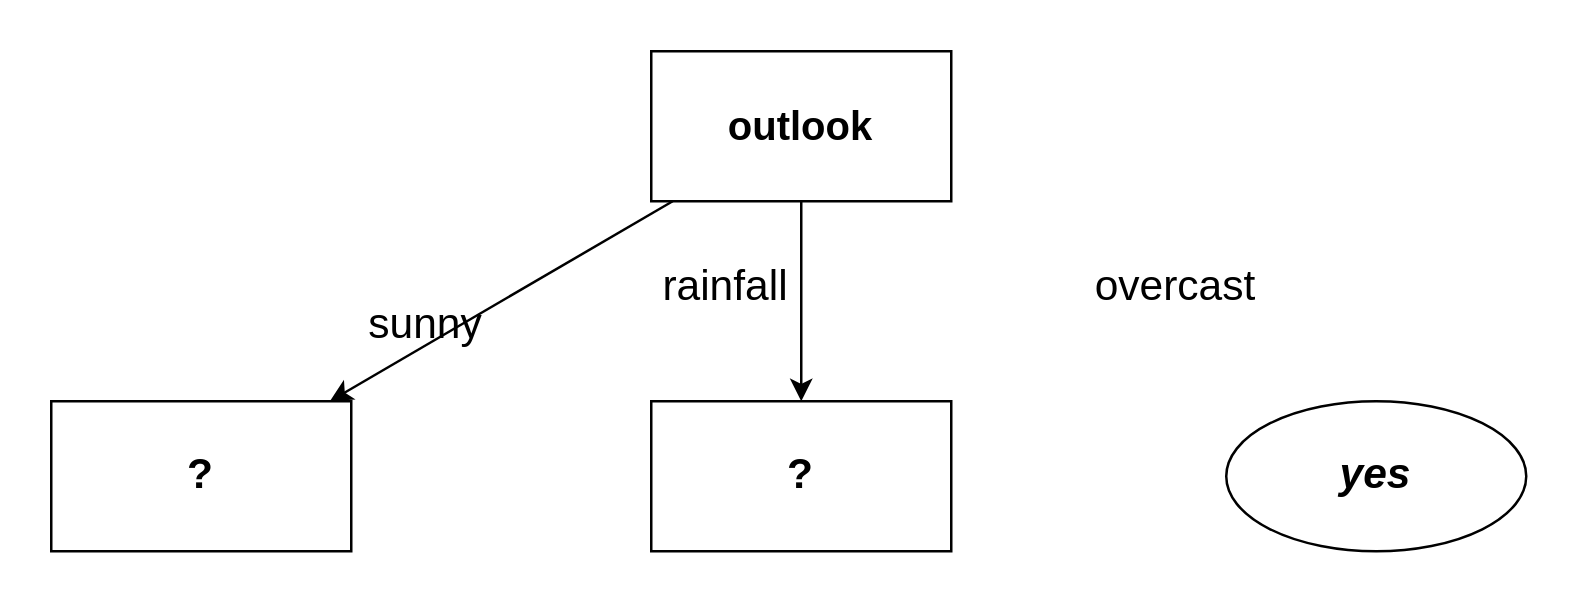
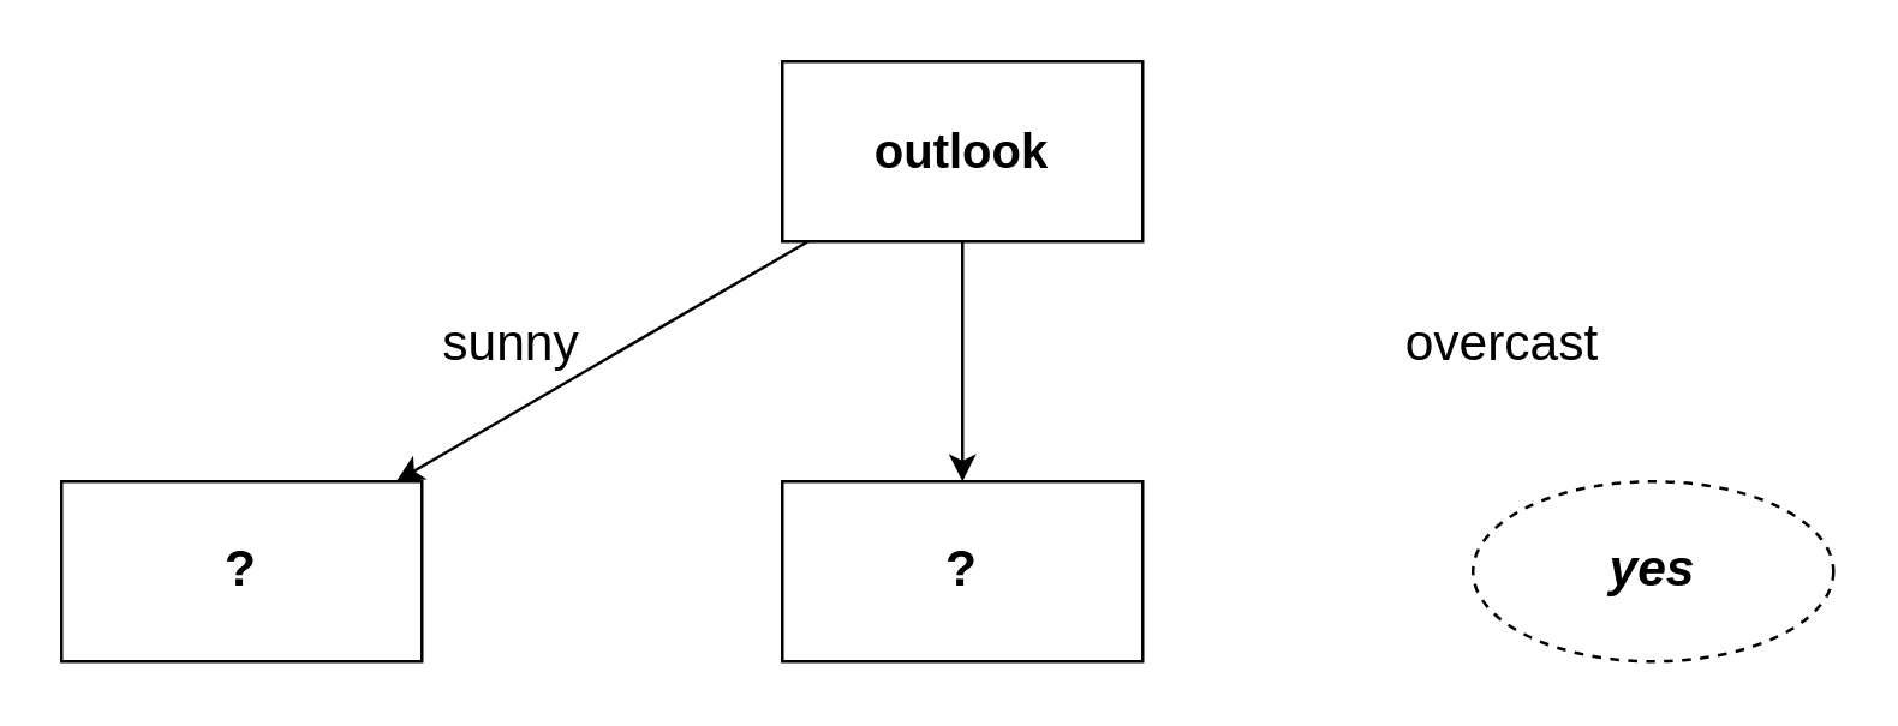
- <mxCell id="9" value="rainfall" style="text;html=1;strokeColor=none;fillColor=none;align=center;verticalAlign=middle;whiteSpace=wrap;rounded=0;fontSize=17;" vertex="1" parent="1"><mxGeometry x="260" y="100" width="60" height="30" as="geometry" /></mxCell>
- <mxCell id="10" value="overcast" style="text;html=1;strokeColor=none;fillColor=none;align=center;verticalAlign=middle;whiteSpace=wrap;rounded=0;fontSize=17;" vertex="1" parent="1"><mxGeometry x="440" y="100" width="60" height="30" as="geometry" /></mxCell>
+ <mxCell id="10" value="overcast" style="text;html=1;strokeColor=none;fillColor=none;align=center;verticalAlign=middle;whiteSpace=wrap;rounded=0;fontSize=17;" vertex="1" parent="1"><mxGeometry x="470" y="100" width="60" height="30" as="geometry" /></mxCell>
- <mxCell id="8" value="sunny" style="text;html=1;strokeColor=none;fillColor=none;align=center;verticalAlign=middle;whiteSpace=wrap;rounded=0;fontSize=17;" vertex="1" parent="1"><mxGeometry x="140" y="115" width="60" height="30" as="geometry" /></mxCell>
+ <mxCell id="8" value="sunny" style="text;html=1;strokeColor=none;fillColor=none;align=center;verticalAlign=middle;whiteSpace=wrap;rounded=0;fontSize=17;" vertex="1" parent="1"><mxGeometry x="140" y="100" width="60" height="30" as="geometry" /></mxCell>
- <mxCell id="7" value="&lt;b&gt;&lt;i&gt;&lt;font style=&quot;font-size: 17px;&quot;&gt;yes&lt;/font&gt;&lt;/i&gt;&lt;/b&gt;" style="ellipse;whiteSpace=wrap;html=1;fillColor=none;rounded=0;" vertex="1" parent="1"><mxGeometry x="490" y="160" width="120" height="60" as="geometry" /></mxCell>
+ <mxCell id="7" value="&lt;b&gt;&lt;i&gt;&lt;font style=&quot;font-size: 17px;&quot;&gt;yes&lt;/font&gt;&lt;/i&gt;&lt;/b&gt;" style="ellipse;whiteSpace=wrap;html=1;fillColor=none;rounded=0;dashed=1;" vertex="1" parent="1"><mxGeometry x="490" y="160" width="120" height="60" as="geometry" /></mxCell>
